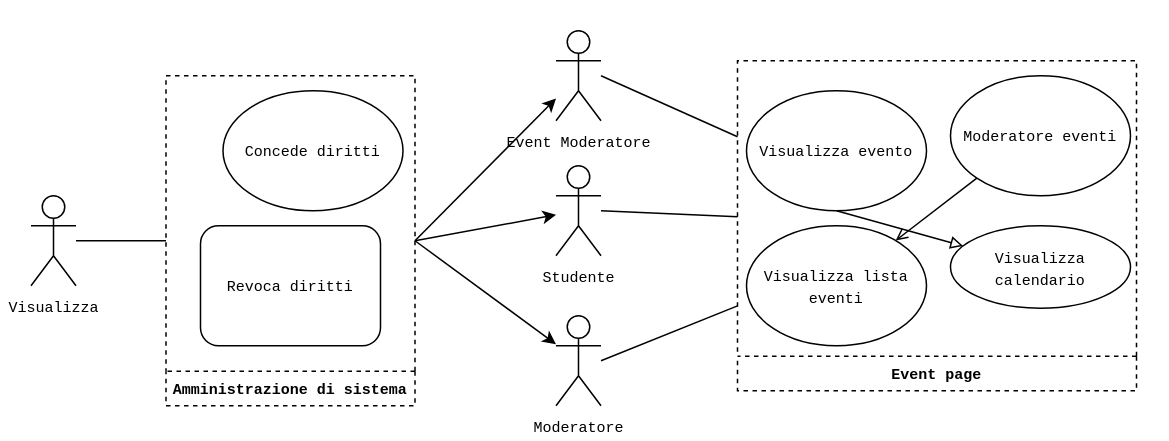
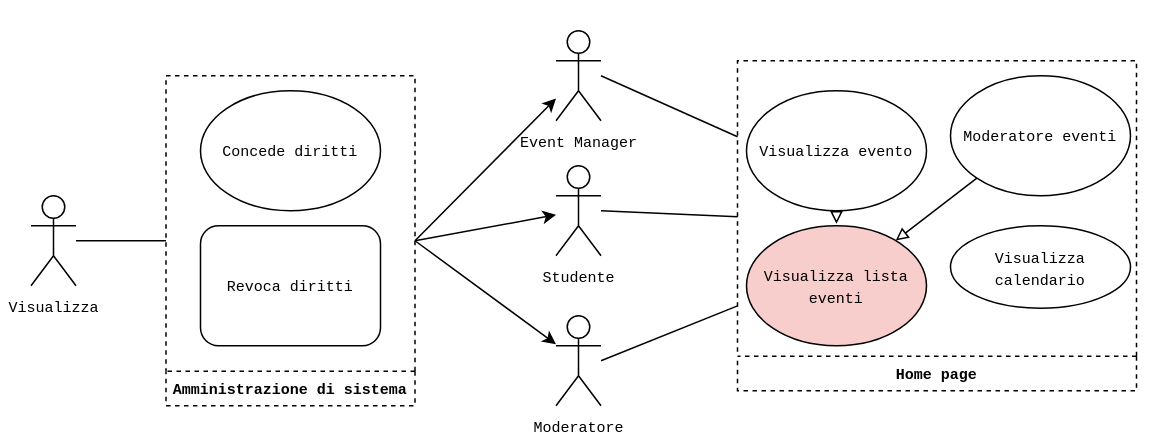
- <mxCell id="3" value="&lt;font style=&quot;font-size: 10px&quot; face=&quot;Courier New&quot;&gt;Event Moderatore&lt;/font&gt;" style="shape=umlActor;verticalLabelPosition=bottom;verticalAlign=top;html=1;outlineConnect=0;" vertex="1" parent="1"><mxGeometry x="370" y="20" width="30" height="60" as="geometry" /></mxCell>
+ <mxCell id="3" value="&lt;font style=&quot;font-size: 10px&quot; face=&quot;Courier New&quot;&gt;Event Manager&lt;/font&gt;" style="shape=umlActor;verticalLabelPosition=bottom;verticalAlign=top;html=1;outlineConnect=0;" vertex="1" parent="1"><mxGeometry x="370" y="20" width="30" height="60" as="geometry" /></mxCell>
- <mxCell id="21" value="&lt;font face=&quot;Courier New&quot;&gt;&lt;span style=&quot;font-size: 10px&quot;&gt;Concede diritti&lt;/span&gt;&lt;/font&gt;" style="ellipse;whiteSpace=wrap;html=1;" vertex="1" parent="20"><mxGeometry x="38" y="10" width="120" height="80" as="geometry" /></mxCell>
+ <mxCell id="21" value="&lt;font face=&quot;Courier New&quot;&gt;&lt;span style=&quot;font-size: 10px&quot;&gt;Concede diritti&lt;/span&gt;&lt;/font&gt;" style="ellipse;whiteSpace=wrap;html=1;" vertex="1" parent="20"><mxGeometry x="23" y="10" width="120" height="80" as="geometry" /></mxCell>
- <mxCell id="5" style="edgeStyle=none;rounded=0;orthogonalLoop=1;jettySize=auto;html=1;exitX=0.5;exitY=1;exitDx=0;exitDy=0;fontFamily=Courier New;fontSize=10;endArrow=block;endFill=0;" edge="1" parent="4" source="6" target="8"><mxGeometry relative="1" as="geometry" /></mxCell>
+ <mxCell id="5" style="edgeStyle=none;rounded=0;orthogonalLoop=1;jettySize=auto;html=1;exitX=0.5;exitY=1;exitDx=0;exitDy=0;entryX=0.5;entryY=-0.016;entryDx=0;entryDy=0;entryPerimeter=0;fontFamily=Courier New;fontSize=10;endArrow=block;endFill=0;" edge="1" parent="4" source="6" target="7"><mxGeometry relative="1" as="geometry" /></mxCell>
- <mxCell id="9" style="rounded=0;orthogonalLoop=1;jettySize=auto;html=1;exitX=0;exitY=1;exitDx=0;exitDy=0;fontFamily=Courier New;fontSize=10;endArrow=open;endFill=0;" edge="1" parent="4" source="10" target="7"><mxGeometry relative="1" as="geometry" /></mxCell>
+ <mxCell id="9" style="rounded=0;orthogonalLoop=1;jettySize=auto;html=1;exitX=0;exitY=1;exitDx=0;exitDy=0;fontFamily=Courier New;fontSize=10;endArrow=block;endFill=0;" edge="1" parent="4" source="10" target="7"><mxGeometry relative="1" as="geometry" /></mxCell>
- <mxCell id="7" value="&lt;font style=&quot;font-size: 10px&quot; face=&quot;Courier New&quot;&gt;Visualizza lista eventi&lt;/font&gt;" style="ellipse;whiteSpace=wrap;html=1;" vertex="1" parent="4"><mxGeometry x="6" y="110" width="120" height="80" as="geometry" /></mxCell>
+ <mxCell id="7" value="&lt;font style=&quot;font-size: 10px&quot; face=&quot;Courier New&quot;&gt;Visualizza lista eventi&lt;/font&gt;" style="ellipse;whiteSpace=wrap;html=1;fillColor=#f8cecc;" vertex="1" parent="4"><mxGeometry x="6" y="110" width="120" height="80" as="geometry" /></mxCell>
- <mxCell id="4" value="Event page" style="swimlane;fontFamily=Courier New;fontSize=10;direction=west;dashed=1;" vertex="1" parent="1"><mxGeometry x="491" y="40" width="266" height="220" as="geometry" /></mxCell>
+ <mxCell id="4" value="Home page" style="swimlane;fontFamily=Courier New;fontSize=10;direction=west;dashed=1;" vertex="1" parent="1"><mxGeometry x="491" y="40" width="266" height="220" as="geometry" /></mxCell>
